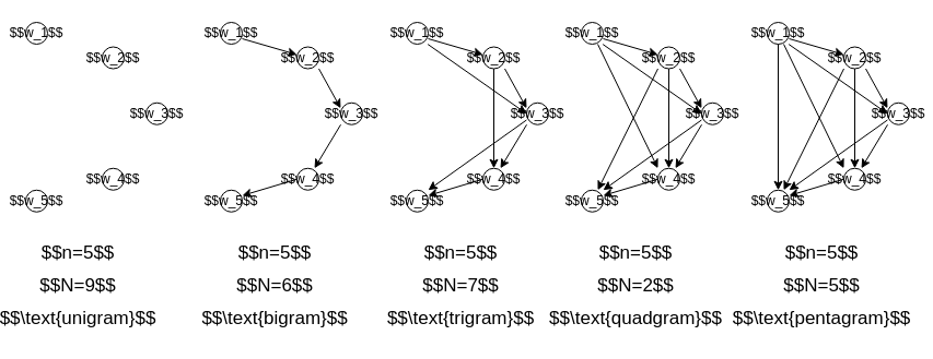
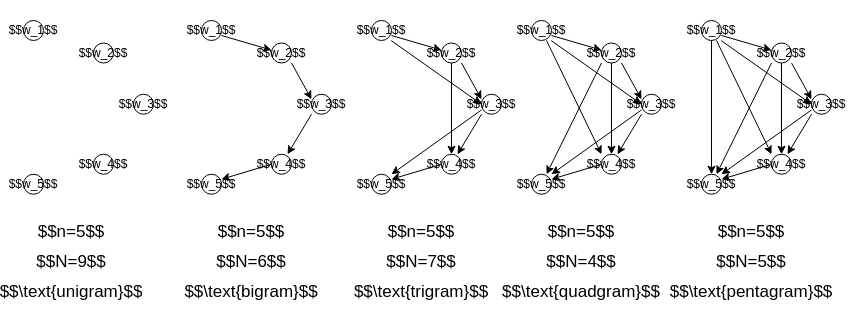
- <mxCell id="91" value="$$N=2$$" style="text;html=1;strokeColor=none;fillColor=none;align=center;verticalAlign=middle;whiteSpace=wrap;rounded=0;fontSize=17;" vertex="1" parent="2"><mxGeometry x="528" y="227" width="60" height="30" as="geometry" /></mxCell>
+ <mxCell id="91" value="$$N=4$$" style="text;html=1;strokeColor=none;fillColor=none;align=center;verticalAlign=middle;whiteSpace=wrap;rounded=0;fontSize=17;" vertex="1" parent="2"><mxGeometry x="528" y="227" width="60" height="30" as="geometry" /></mxCell>
